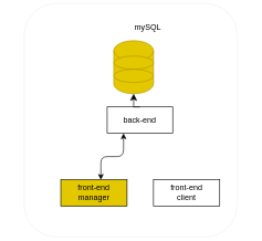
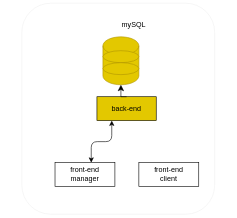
- <mxCell id="6" value="back-end" style="whiteSpace=wrap;html=1;rotation=0;" parent="1" vertex="1"><mxGeometry x="161" y="161" width="99.01" height="40" as="geometry" /></mxCell>
+ <mxCell id="6" value="back-end" style="whiteSpace=wrap;html=1;rotation=0;fillColor=#e3c800;" parent="1" vertex="1"><mxGeometry x="161" y="161" width="99.01" height="40" as="geometry" /></mxCell>
- <mxCell id="7" value="front-end&lt;br&gt;manager" style="whiteSpace=wrap;html=1;rotation=0;fillColor=#e3c800;" parent="1" vertex="1"><mxGeometry x="91" y="271" width="100" height="40" as="geometry" /></mxCell>
+ <mxCell id="7" value="front-end&lt;br&gt;manager" style="whiteSpace=wrap;html=1;rotation=0;" parent="1" vertex="1"><mxGeometry x="91" y="271" width="100" height="40" as="geometry" /></mxCell>
